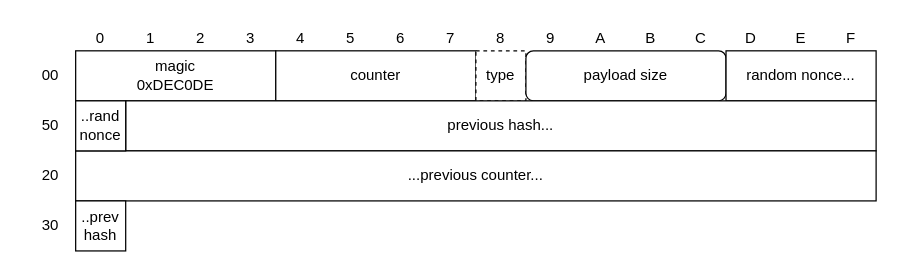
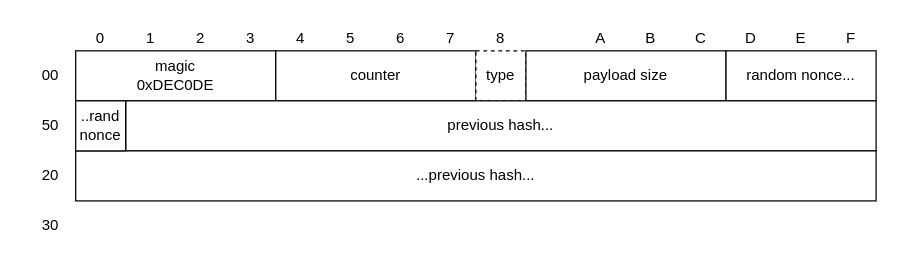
- <mxCell id="20" value="9" style="text;html=1;strokeColor=none;fillColor=none;align=center;verticalAlign=middle;whiteSpace=wrap;rounded=0;" vertex="1" parent="1"><mxGeometry x="420" width="40" height="20" as="geometry" y="20" /></mxCell>
- <mxCell id="5" value="payload size" style="whiteSpace=wrap;html=1;rounded=1;" vertex="1" parent="1"><mxGeometry x="420" y="40" width="160" height="40" as="geometry" /></mxCell>
+ <mxCell id="5" value="payload size" style="rounded=0;whiteSpace=wrap;html=1;" vertex="1" parent="1"><mxGeometry x="420" y="40" width="160" height="40" as="geometry" /></mxCell>
- <mxCell id="8" value="...previous counter..." style="rounded=0;whiteSpace=wrap;html=1;" vertex="1" parent="1"><mxGeometry x="60" y="120" width="640" height="40" as="geometry" /></mxCell>
+ <mxCell id="8" value="...previous hash..." style="rounded=0;whiteSpace=wrap;html=1;" vertex="1" parent="1"><mxGeometry x="60" y="120" width="640" height="40" as="geometry" /></mxCell>
- <mxCell id="9" value="..prev&lt;br&gt;hash" style="rounded=0;whiteSpace=wrap;html=1;" vertex="1" parent="1"><mxGeometry x="60" y="160" width="40" height="40" as="geometry" /></mxCell>
